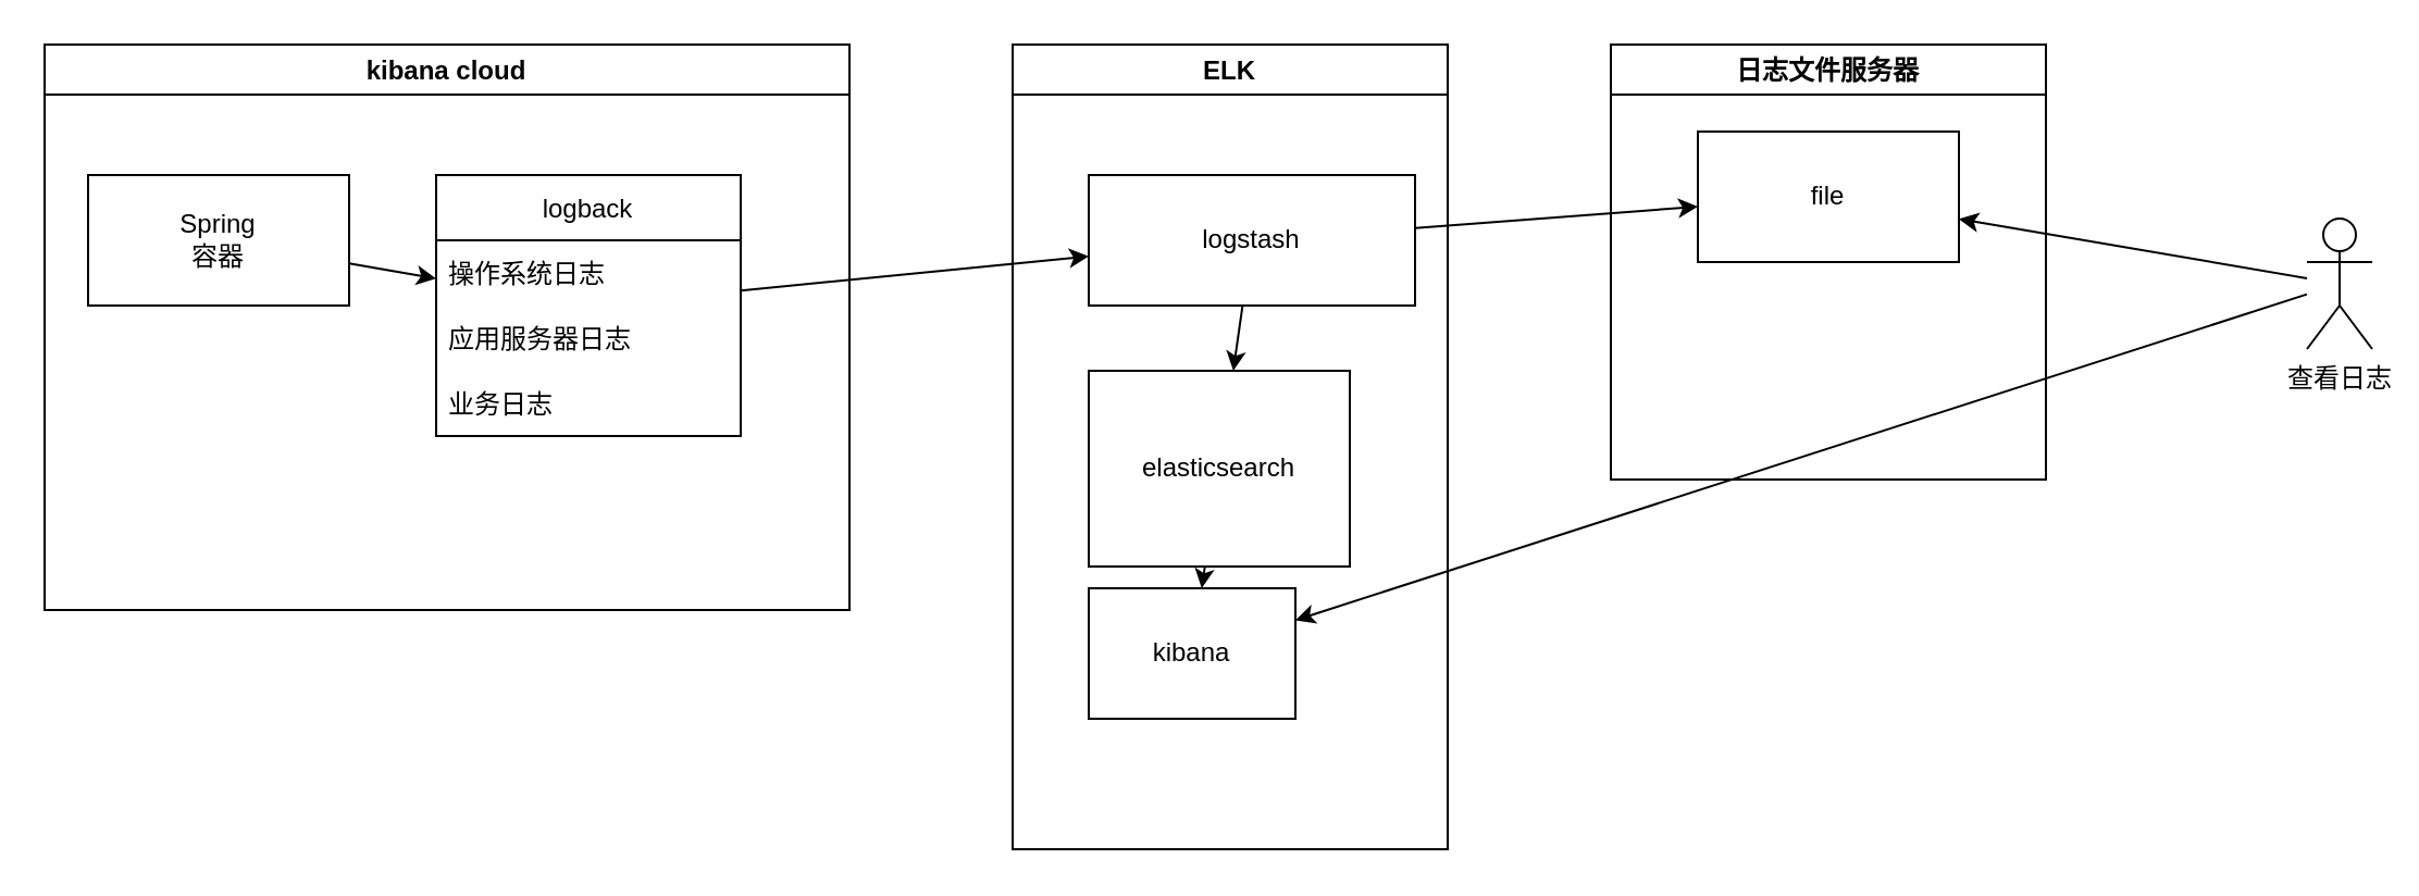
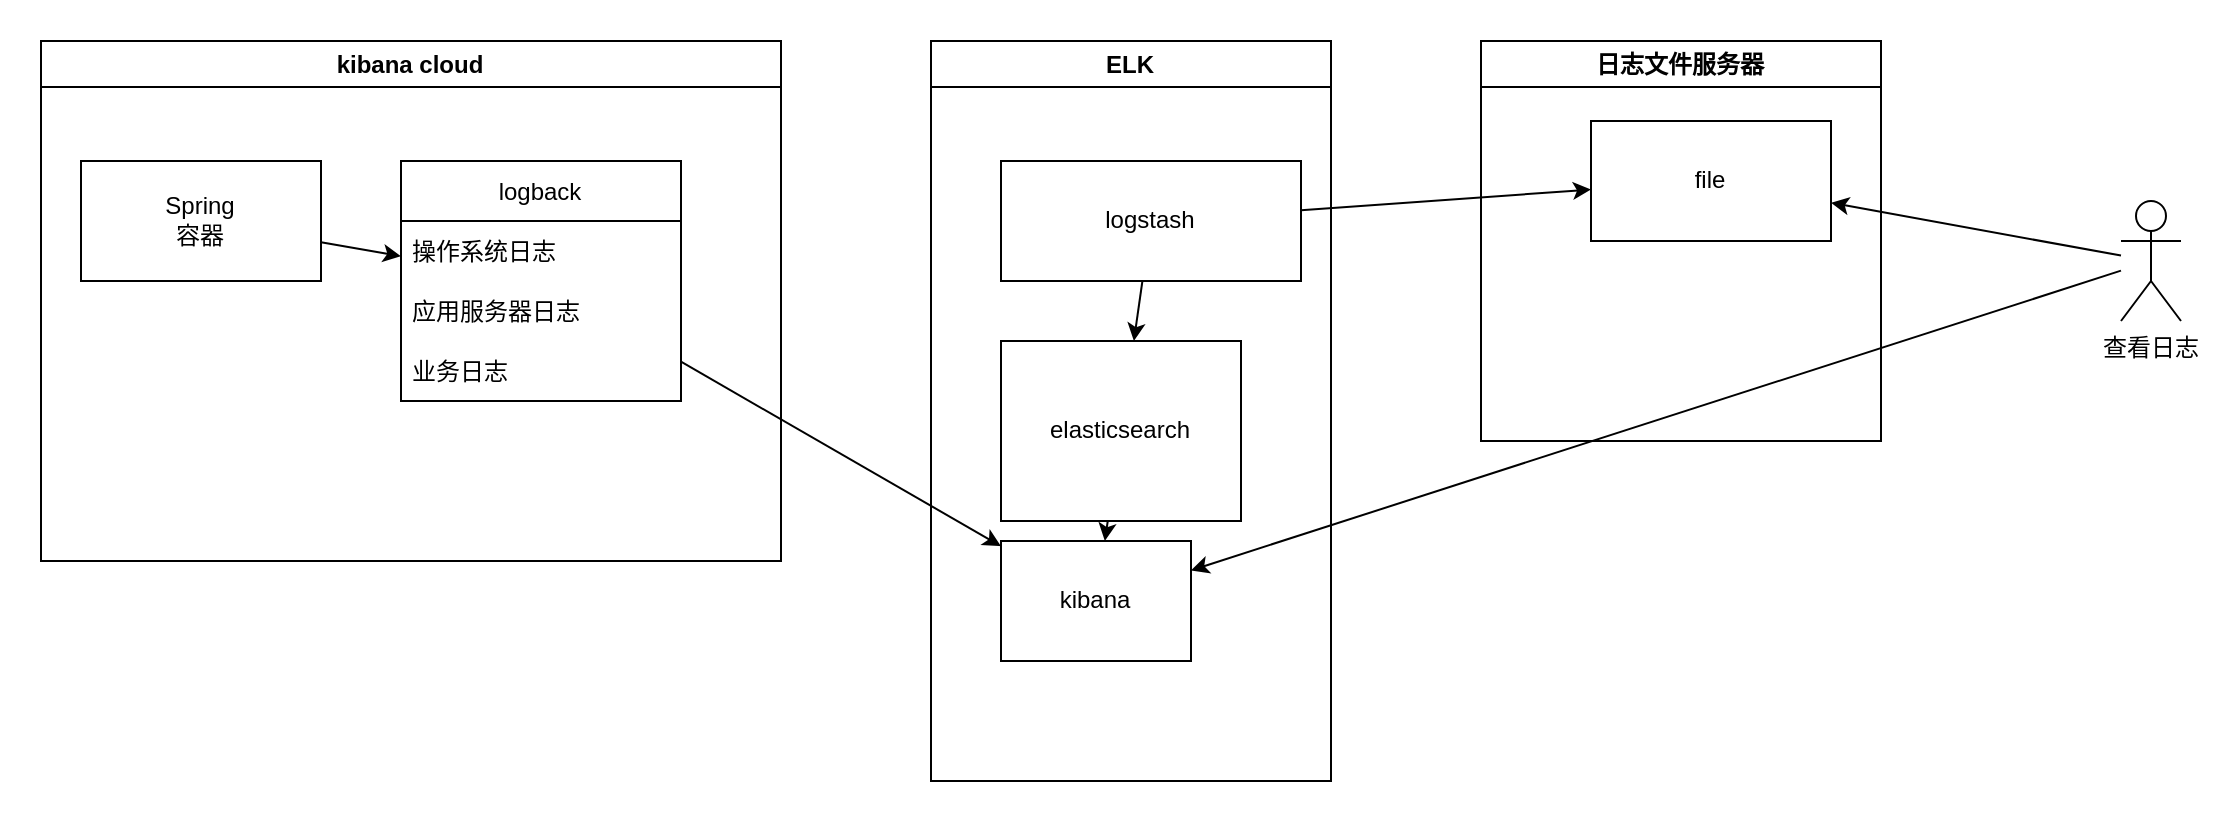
- <mxCell id="18" value="file" style="rounded=0;whiteSpace=wrap;html=1;" vertex="1" parent="17"><mxGeometry x="40" y="40" width="120" height="60" as="geometry" /></mxCell>
+ <mxCell id="18" value="file" style="rounded=0;whiteSpace=wrap;html=1;" vertex="1" parent="17"><mxGeometry x="55" y="40" width="120" height="60" as="geometry" /></mxCell>
- <mxCell id="2" value="" style="edgeStyle=none;html=1;" edge="1" parent="1" source="7" target="12"><mxGeometry relative="1" as="geometry"><mxPoint x="360" y="110" as="sourcePoint" /></mxGeometry></mxCell>
+ <mxCell id="2" value="" style="edgeStyle=none;html=1;" edge="1" parent="1" source="7" target="15"><mxGeometry relative="1" as="geometry"><mxPoint x="360" y="110" as="sourcePoint" /></mxGeometry></mxCell>
